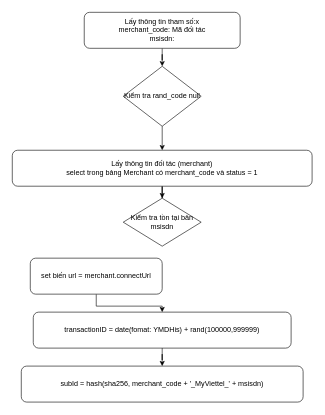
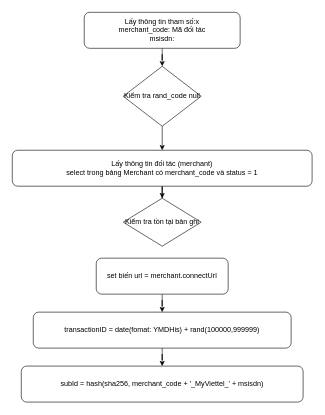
- <mxCell id="8" value="Kiểm tra tồn tại bản msisdn" style="rhombus;whiteSpace=wrap;html=1;" vertex="1" parent="1"><mxGeometry x="205" y="330" width="130" height="80" as="geometry" /></mxCell>
+ <mxCell id="8" value="Kiểm tra tồn tại bản ghi" style="rhombus;whiteSpace=wrap;html=1;" vertex="1" parent="1"><mxGeometry x="205" y="330" width="130" height="80" as="geometry" /></mxCell>
- <mxCell id="10" value="set biến url = merchant.connectUrl" style="rounded=1;whiteSpace=wrap;html=1;" vertex="1" parent="1"><mxGeometry x="50" y="430" width="220" height="60" as="geometry" /></mxCell>
+ <mxCell id="10" value="set biến url = merchant.connectUrl" style="rounded=1;whiteSpace=wrap;html=1;" vertex="1" parent="1"><mxGeometry x="160" y="430" width="220" height="60" as="geometry" /></mxCell>
